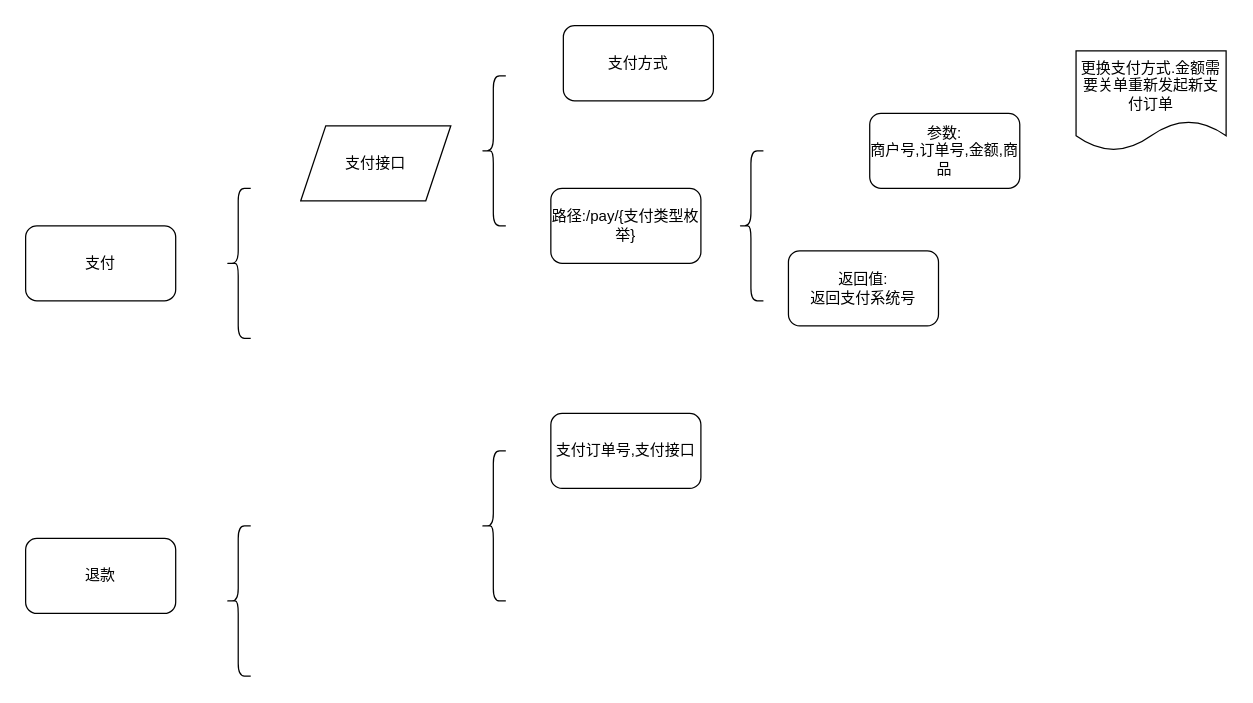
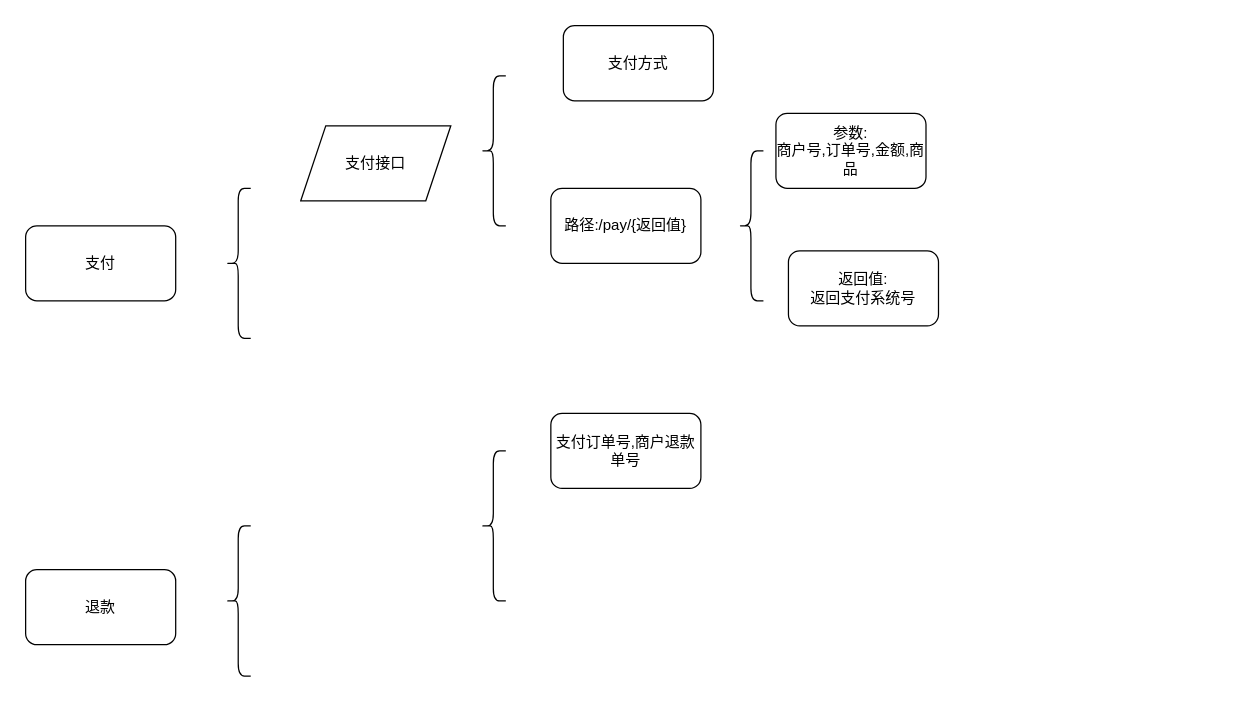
- <mxCell id="15" value="更换支付方式.金额需要关单重新发起新支付订单" style="shape=document;whiteSpace=wrap;html=1;boundedLbl=1;" vertex="1" parent="1"><mxGeometry x="860" y="40" width="120" height="80" as="geometry" /></mxCell>
- <mxCell id="10" value="参数:&lt;br&gt;商户号,订单号,金额,商品" style="rounded=1;whiteSpace=wrap;html=1;" vertex="1" parent="1"><mxGeometry x="695" y="90" width="120" height="60" as="geometry" /></mxCell>
+ <mxCell id="10" value="参数:&lt;br&gt;商户号,订单号,金额,商品" style="rounded=1;whiteSpace=wrap;html=1;" vertex="1" parent="1"><mxGeometry x="620" y="90" width="120" height="60" as="geometry" /></mxCell>
- <mxCell id="8" value="路径:/pay/{支付类型枚举}" style="rounded=1;whiteSpace=wrap;html=1;" vertex="1" parent="1"><mxGeometry x="440" y="150" width="120" height="60" as="geometry" /></mxCell>
+ <mxCell id="8" value="路径:/pay/{返回值}" style="rounded=1;whiteSpace=wrap;html=1;" vertex="1" parent="1"><mxGeometry x="440" y="150" width="120" height="60" as="geometry" /></mxCell>
- <mxCell id="14" value="支付订单号,支付接口" style="rounded=1;whiteSpace=wrap;html=1;" vertex="1" parent="1"><mxGeometry x="440" y="330" width="120" height="60" as="geometry" /></mxCell>
+ <mxCell id="14" value="支付订单号,商户退款单号" style="rounded=1;whiteSpace=wrap;html=1;" vertex="1" parent="1"><mxGeometry x="440" y="330" width="120" height="60" as="geometry" /></mxCell>
- <mxCell id="3" value="退款" style="rounded=1;whiteSpace=wrap;html=1;" vertex="1" parent="1"><mxGeometry x="20" y="430" width="120" height="60" as="geometry" /></mxCell>
+ <mxCell id="3" value="退款" style="rounded=1;whiteSpace=wrap;html=1;" vertex="1" parent="1"><mxGeometry x="20" y="455" width="120" height="60" as="geometry" /></mxCell>
